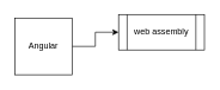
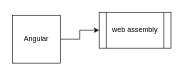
- <mxCell id="4" value="web assembly" style="shape=process;whiteSpace=wrap;html=1;backgroundOutline=1;" vertex="1" parent="1"><mxGeometry x="165" y="20" width="120" height="50" as="geometry" /></mxCell>
+ <mxCell id="4" value="web assembly" style="shape=process;whiteSpace=wrap;html=1;backgroundOutline=1;" vertex="1" parent="1"><mxGeometry x="165" y="20" width="120" height="60" as="geometry" /></mxCell>
